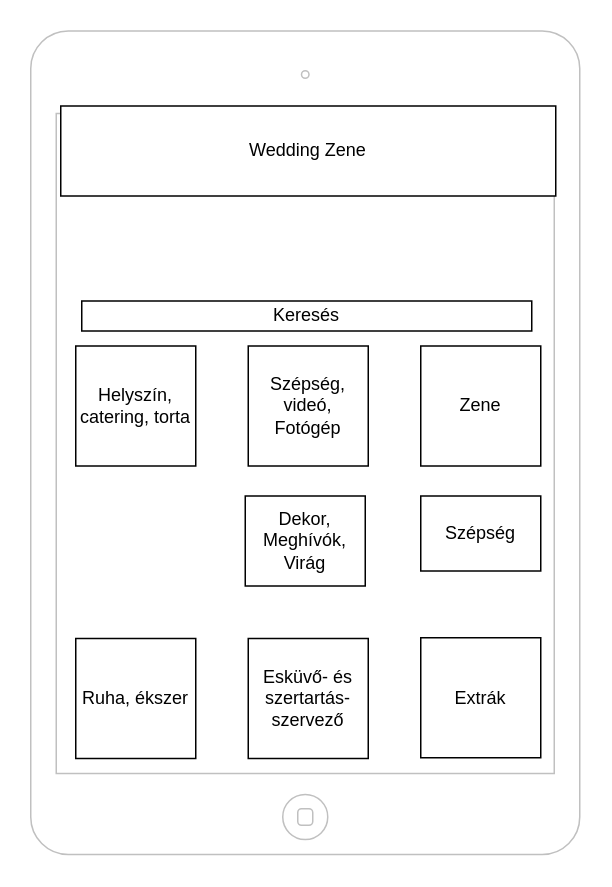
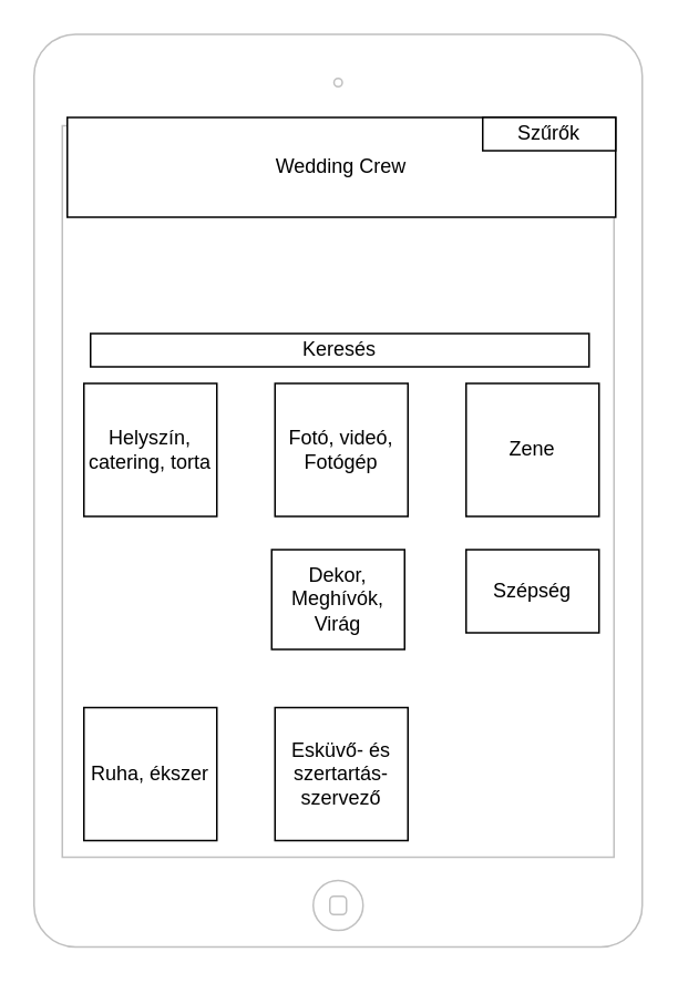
+ <mxCell id="13" value="Szűrők" style="rounded=0;whiteSpace=wrap;html=1;" vertex="1" parent="1"><mxGeometry x="290" y="70" width="80" height="20" as="geometry" /></mxCell>
- <mxCell id="11" value="Wedding Zene" style="rounded=0;whiteSpace=wrap;html=1;" vertex="1" parent="1"><mxGeometry x="40" y="70" width="330" height="60" as="geometry" /></mxCell>
+ <mxCell id="11" value="Wedding Crew" style="rounded=0;whiteSpace=wrap;html=1;" vertex="1" parent="1"><mxGeometry x="40" y="70" width="330" height="60" as="geometry" /></mxCell>
- <mxCell id="4" value="Szépség, videó, Fotógép" style="whiteSpace=wrap;html=1;aspect=fixed;" vertex="1" parent="1"><mxGeometry x="165" y="230" width="80" height="80" as="geometry" /></mxCell>
+ <mxCell id="4" value="Fotó, videó, Fotógép" style="whiteSpace=wrap;html=1;aspect=fixed;" vertex="1" parent="1"><mxGeometry x="165" y="230" width="80" height="80" as="geometry" /></mxCell>
- <mxCell id="8" value="Extrák" style="whiteSpace=wrap;html=1;aspect=fixed;" vertex="1" parent="1"><mxGeometry x="280" y="424.5" width="80" height="80" as="geometry" /></mxCell>
